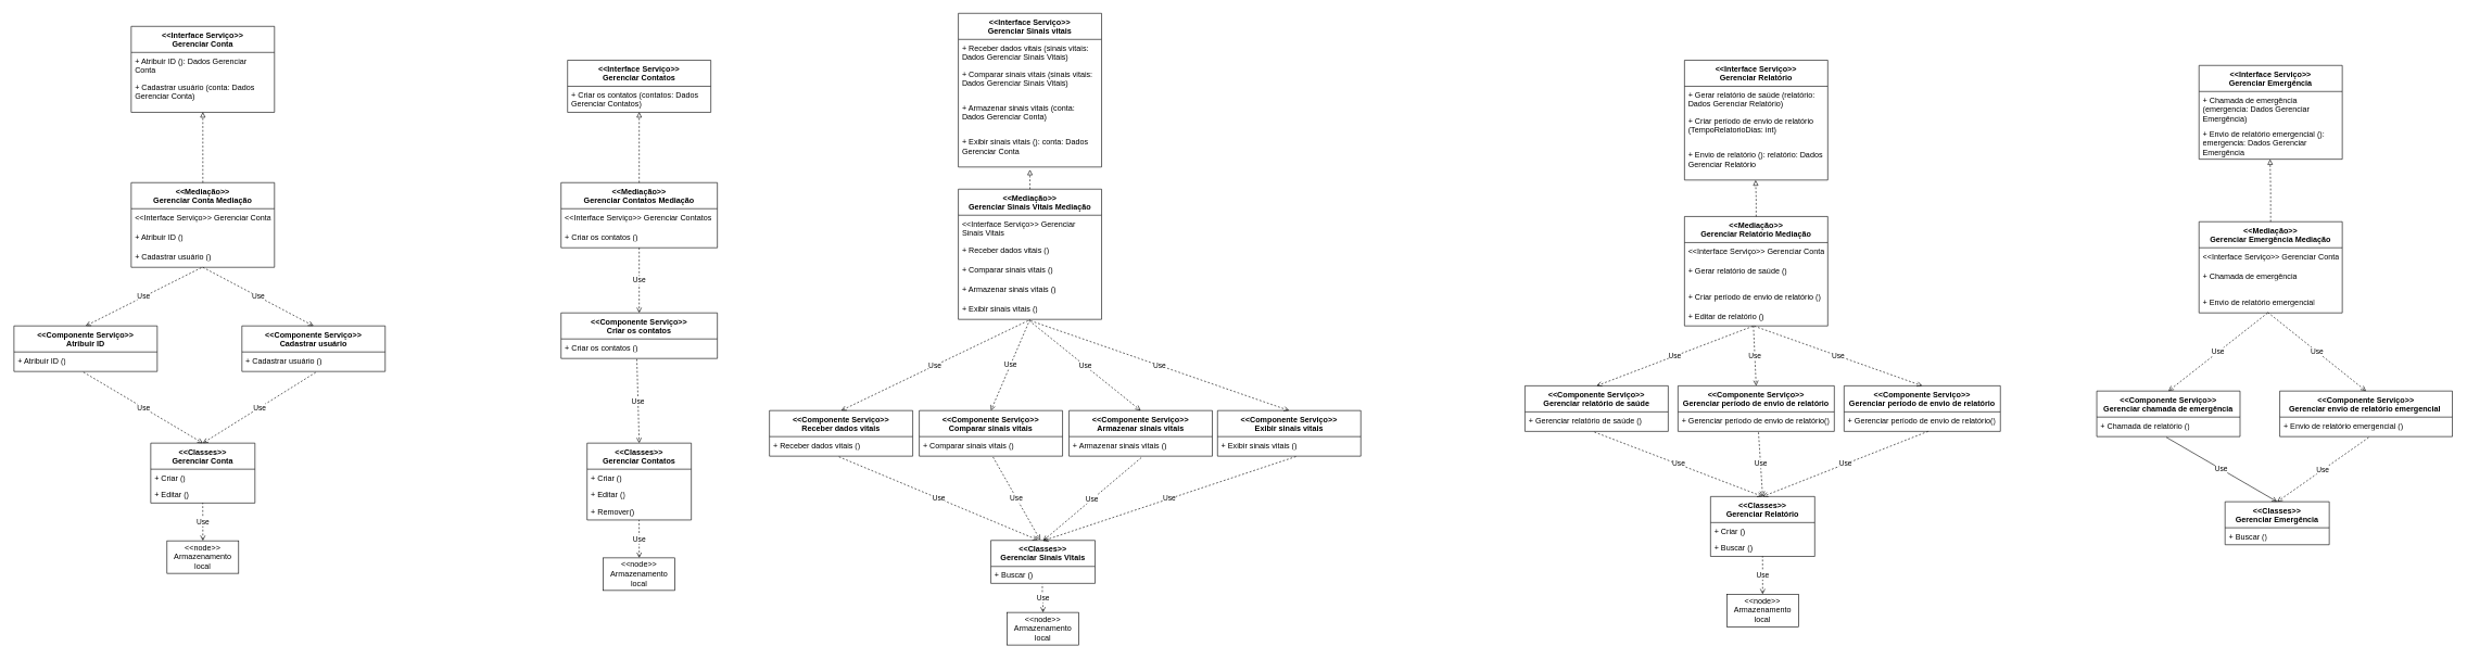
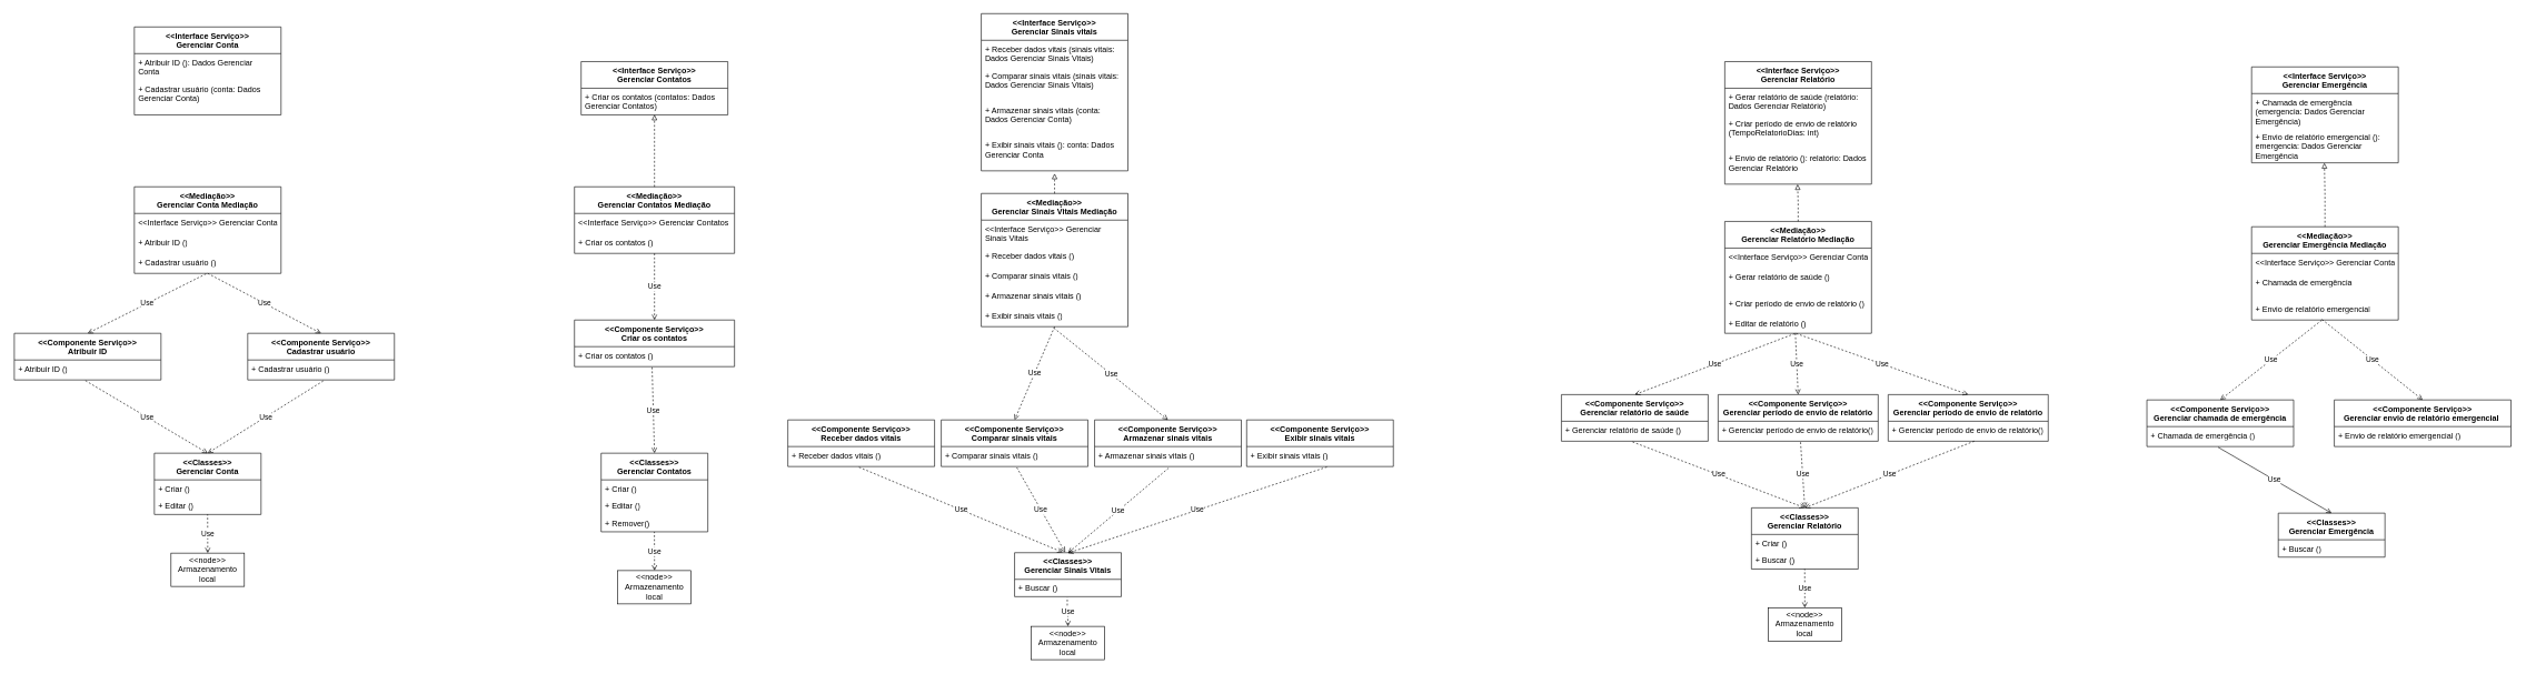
- <mxCell id="9" style="edgeStyle=orthogonalEdgeStyle;rounded=0;orthogonalLoop=1;jettySize=auto;html=1;entryX=0.5;entryY=0.99;entryDx=0;entryDy=0;entryPerimeter=0;dashed=1;endArrow=block;endFill=0;" edge="1" parent="1" source="5" target="4"><mxGeometry relative="1" as="geometry" /></mxCell>
- <mxCell id="55" value="Use" style="endArrow=open;html=1;rounded=0;exitX=0.486;exitY=1.067;exitDx=0;exitDy=0;exitPerimeter=0;entryX=0.5;entryY=0;entryDx=0;entryDy=0;endFill=0;dashed=1;" edge="1" parent="1" source="49" target="51"><mxGeometry width="50" height="50" relative="1" as="geometry"><mxPoint x="1597.58" y="570" as="sourcePoint" /><mxPoint x="1430" y="519.37" as="targetPoint" /></mxGeometry></mxCell>
- <mxCell id="68" value="Use" style="endArrow=open;html=1;rounded=0;entryX=0.5;entryY=0;entryDx=0;entryDy=0;endFill=0;dashed=1;exitX=0.505;exitY=1.071;exitDx=0;exitDy=0;exitPerimeter=0;" edge="1" parent="1" source="49" target="65"><mxGeometry width="50" height="50" relative="1" as="geometry"><mxPoint x="1600" y="500" as="sourcePoint" /><mxPoint x="1760" y="640" as="targetPoint" /></mxGeometry></mxCell>
- <mxCell id="107" value="+ Chamada de relatório ()" style="text;strokeColor=none;fillColor=none;align=left;verticalAlign=top;spacingLeft=4;spacingRight=4;overflow=hidden;rotatable=0;points=[[0,0.5],[1,0.5]];portConstraint=eastwest;whiteSpace=wrap;html=1;" vertex="1" parent="106"><mxGeometry y="40" width="220" height="30" as="geometry" /></mxCell>
+ <mxCell id="107" value="+ Chamada de emergência ()" style="text;strokeColor=none;fillColor=none;align=left;verticalAlign=top;spacingLeft=4;spacingRight=4;overflow=hidden;rotatable=0;points=[[0,0.5],[1,0.5]];portConstraint=eastwest;whiteSpace=wrap;html=1;" vertex="1" parent="106"><mxGeometry y="40" width="220" height="30" as="geometry" /></mxCell>
- <mxCell id="115" value="Use" style="endArrow=open;html=1;rounded=0;exitX=0.515;exitY=1.048;exitDx=0;exitDy=0;exitPerimeter=0;entryX=0.5;entryY=0;entryDx=0;entryDy=0;endFill=0;dashed=1;" edge="1" parent="1" source="109" target="112"><mxGeometry width="50" height="50" relative="1" as="geometry"><mxPoint x="3595" y="751" as="sourcePoint" /><mxPoint x="3778" y="860" as="targetPoint" /></mxGeometry></mxCell>
